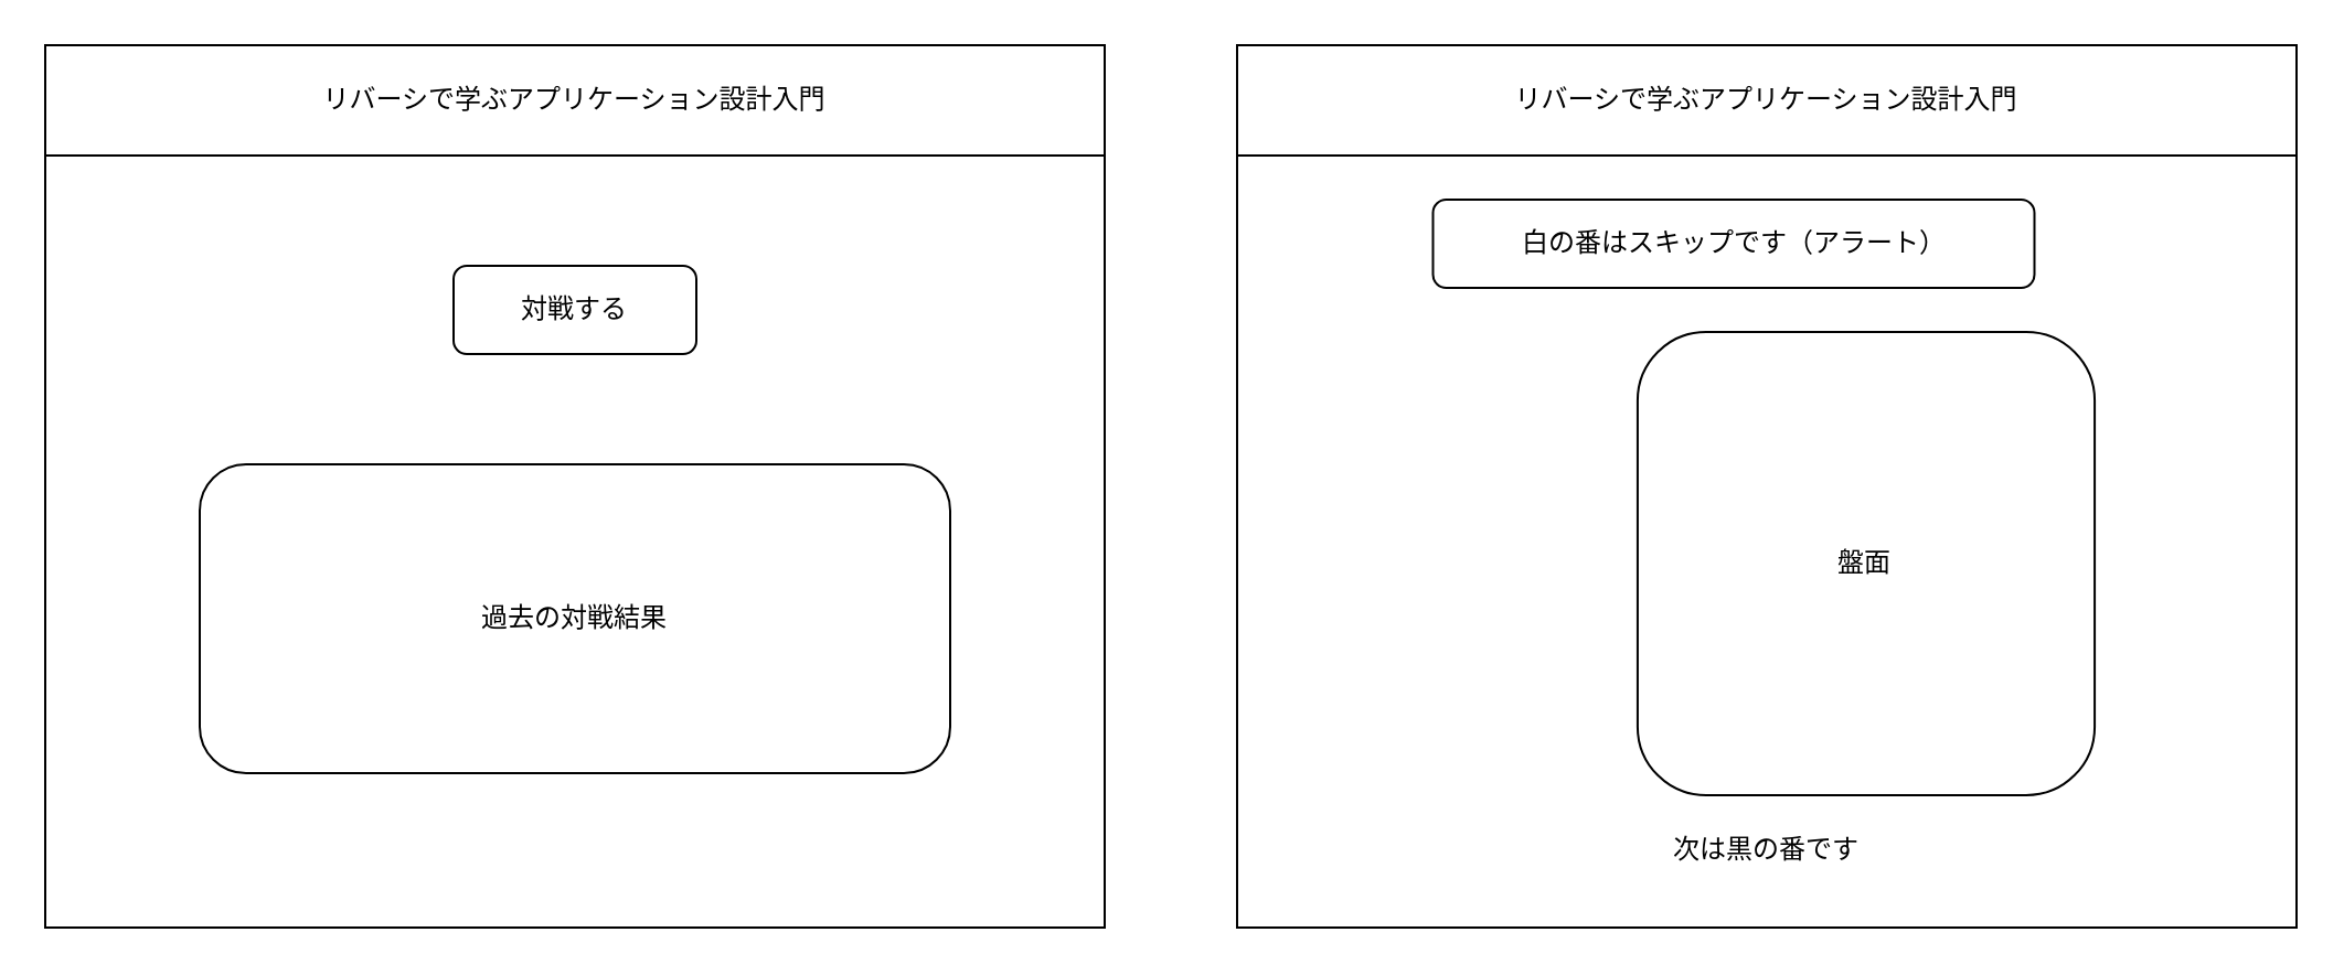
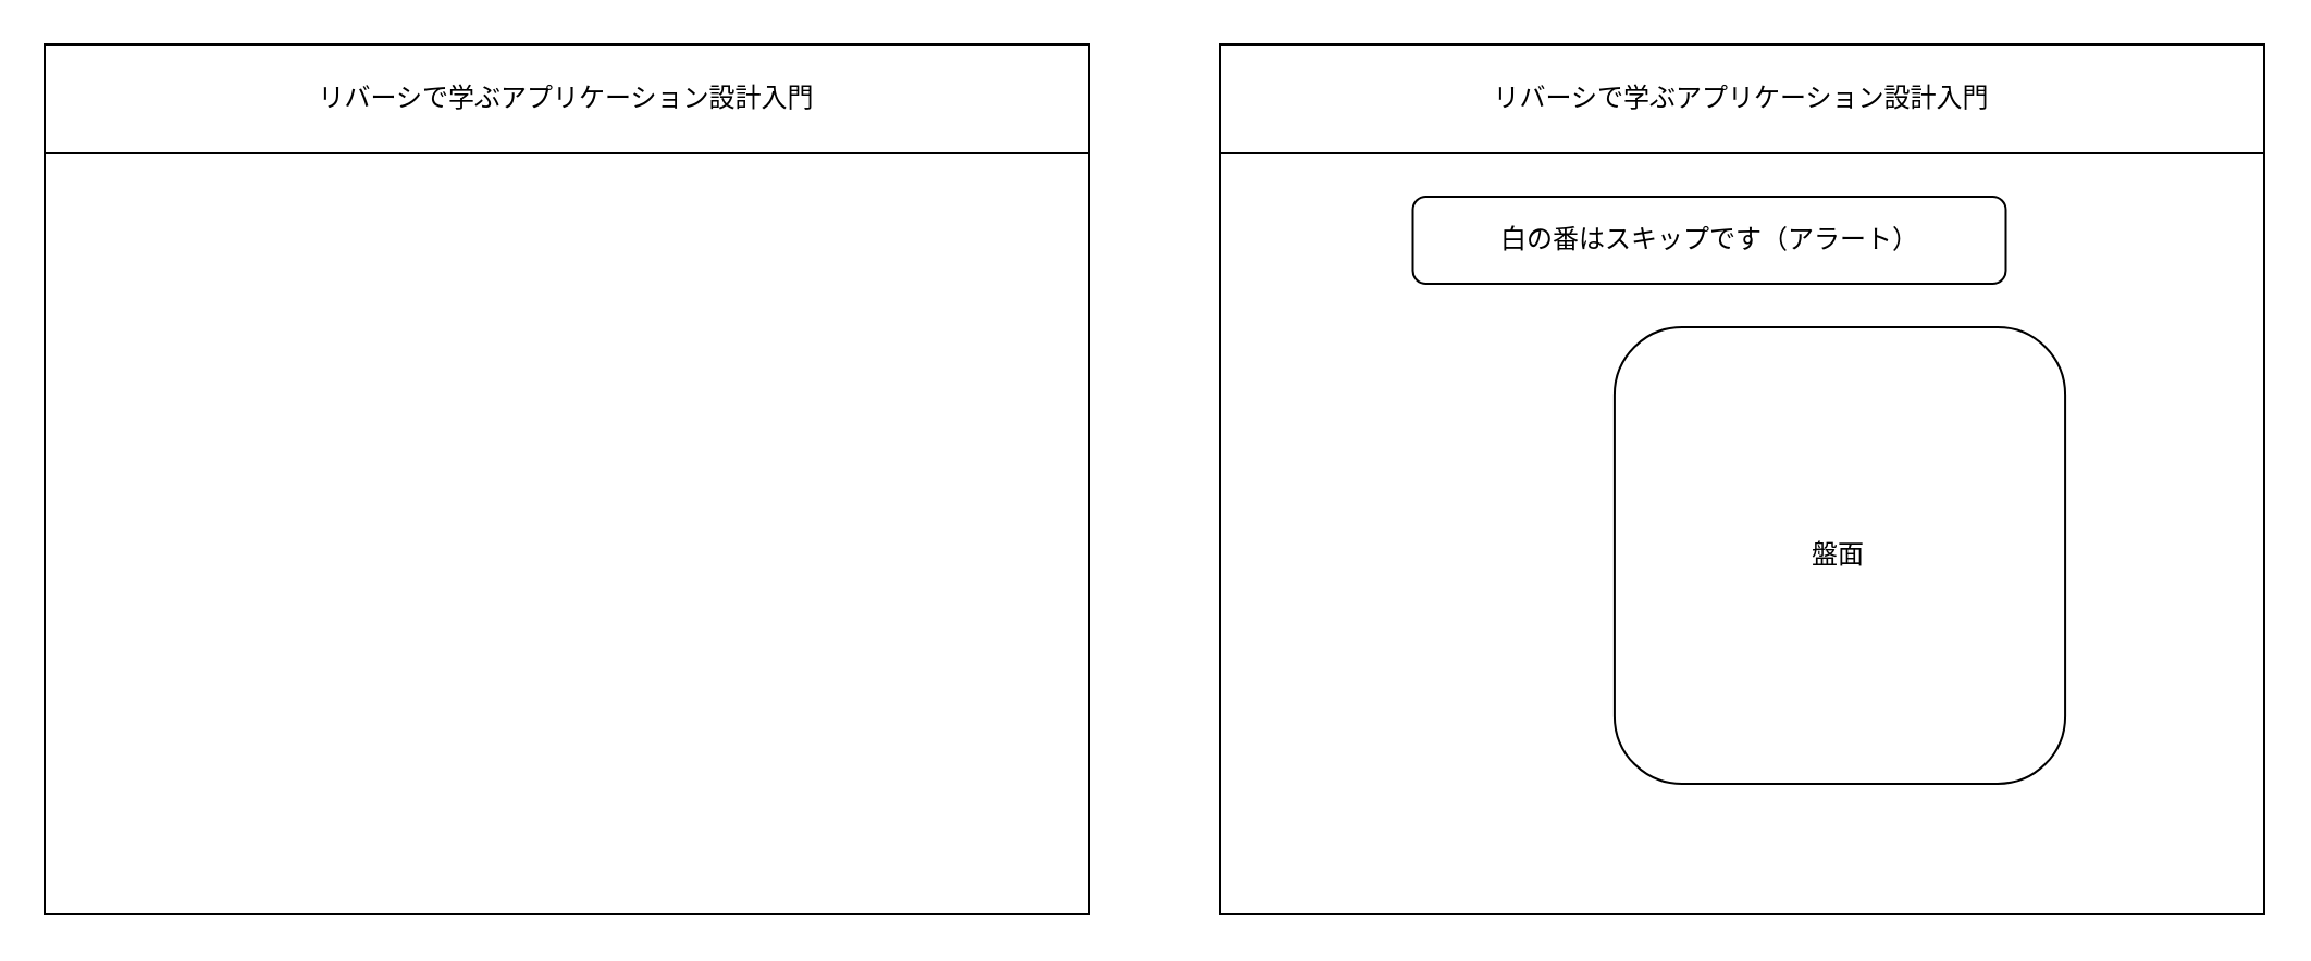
- <mxCell id="4" value="対戦する" style="rounded=1;whiteSpace=wrap;html=1;" vertex="1" parent="1"><mxGeometry x="205" y="120" width="110" height="40" as="geometry" /></mxCell>
- <mxCell id="5" value="過去の対戦結果" style="rounded=1;whiteSpace=wrap;html=1;" vertex="1" parent="1"><mxGeometry x="90" y="210" width="340" height="140" as="geometry" /></mxCell>
- <mxCell id="10" value="次は黒の番です" style="text;html=1;align=center;verticalAlign=middle;whiteSpace=wrap;rounded=0;" vertex="1" parent="1"><mxGeometry x="720" y="370" width="160" height="30" as="geometry" /></mxCell>
